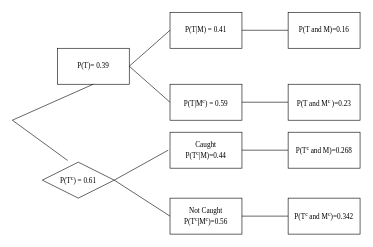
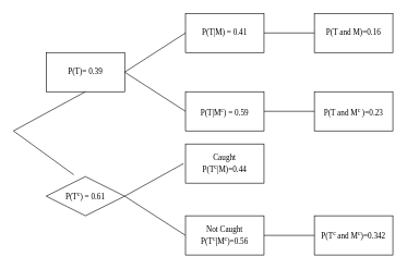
- <mxCell id="3" value="&lt;font style=&quot;font-size: 12px&quot;&gt;&lt;font face=&quot;Times New Roman&quot;&gt;P(T&lt;/font&gt;&lt;span style=&quot;line-height: 107% ; font-family: &amp;#34;times new roman&amp;#34; , serif&quot;&gt;)= 0.39&lt;/span&gt;&lt;/font&gt;&lt;font face=&quot;Times New Roman&quot;&gt;&lt;br&gt;&lt;/font&gt;" style="rounded=0;whiteSpace=wrap;html=1;" vertex="1" parent="1"><mxGeometry x="95" y="80" width="120" height="60" as="geometry" /></mxCell>
+ <mxCell id="3" value="&lt;font style=&quot;font-size: 12px&quot;&gt;&lt;font face=&quot;Times New Roman&quot;&gt;P(T&lt;/font&gt;&lt;span style=&quot;line-height: 107% ; font-family: &amp;#34;times new roman&amp;#34; , serif&quot;&gt;)= 0.39&lt;/span&gt;&lt;/font&gt;&lt;font face=&quot;Times New Roman&quot;&gt;&lt;br&gt;&lt;/font&gt;" style="rounded=0;whiteSpace=wrap;html=1;" vertex="1" parent="1"><mxGeometry x="70" y="80" width="120" height="60" as="geometry" /></mxCell>
- <mxCell id="20" value="" style="endArrow=none;html=1;entryX=1;entryY=0.5;entryDx=0;entryDy=0;exitX=0;exitY=0.5;exitDx=0;exitDy=0;" edge="1" parent="1" source="10" target="6"><mxGeometry width="50" height="50" relative="1" as="geometry"><mxPoint x="40" y="460" as="sourcePoint" /><mxPoint x="90" y="410" as="targetPoint" /></mxGeometry></mxCell>
- <mxCell id="10" value="&lt;font face=&quot;Times New Roman&quot;&gt;P(T&lt;/font&gt;&lt;sup style=&quot;font-family: &amp;#34;times new roman&amp;#34; , serif&quot;&gt;c&amp;nbsp;&lt;/sup&gt;&lt;font face=&quot;Times New Roman&quot;&gt;and M)=0.268&lt;/font&gt;" style="rounded=0;whiteSpace=wrap;html=1;" vertex="1" parent="1"><mxGeometry x="480" y="220" width="120" height="60" as="geometry" /></mxCell>
